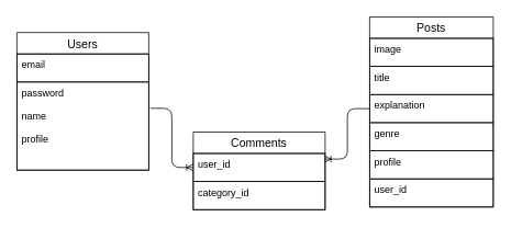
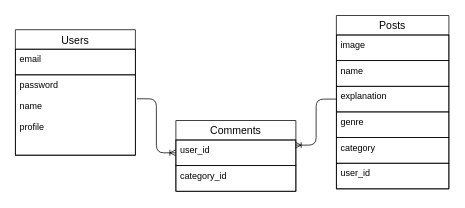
- <mxCell id="7" value="title" style="text;spacingLeft=4;spacingRight=4;overflow=hidden;rotatable=0;points=[[0,0.5],[1,0.5]];portConstraint=eastwest;fontSize=12;strokeColor=#030303;labelBackgroundColor=#FFFFFF;fontColor=#000000;" parent="5" vertex="1"><mxGeometry y="60.189" width="150" height="34.189" as="geometry" /></mxCell>
+ <mxCell id="7" value="name" style="text;spacingLeft=4;spacingRight=4;overflow=hidden;rotatable=0;points=[[0,0.5],[1,0.5]];portConstraint=eastwest;fontSize=12;strokeColor=#030303;labelBackgroundColor=#FFFFFF;fontColor=#000000;" parent="5" vertex="1"><mxGeometry y="60.189" width="150" height="34.189" as="geometry" /></mxCell>
- <mxCell id="10" value="profile" style="text;spacingLeft=4;spacingRight=4;overflow=hidden;rotatable=0;points=[[0,0.5],[1,0.5]];portConstraint=eastwest;fontSize=12;strokeColor=#030303;labelBackgroundColor=#FFFFFF;fontColor=#000000;" parent="5" vertex="1"><mxGeometry y="162.757" width="150" height="34.189" as="geometry" /></mxCell>
+ <mxCell id="10" value="category" style="text;spacingLeft=4;spacingRight=4;overflow=hidden;rotatable=0;points=[[0,0.5],[1,0.5]];portConstraint=eastwest;fontSize=12;strokeColor=#030303;labelBackgroundColor=#FFFFFF;fontColor=#000000;" parent="5" vertex="1"><mxGeometry y="162.757" width="150" height="34.189" as="geometry" /></mxCell>
